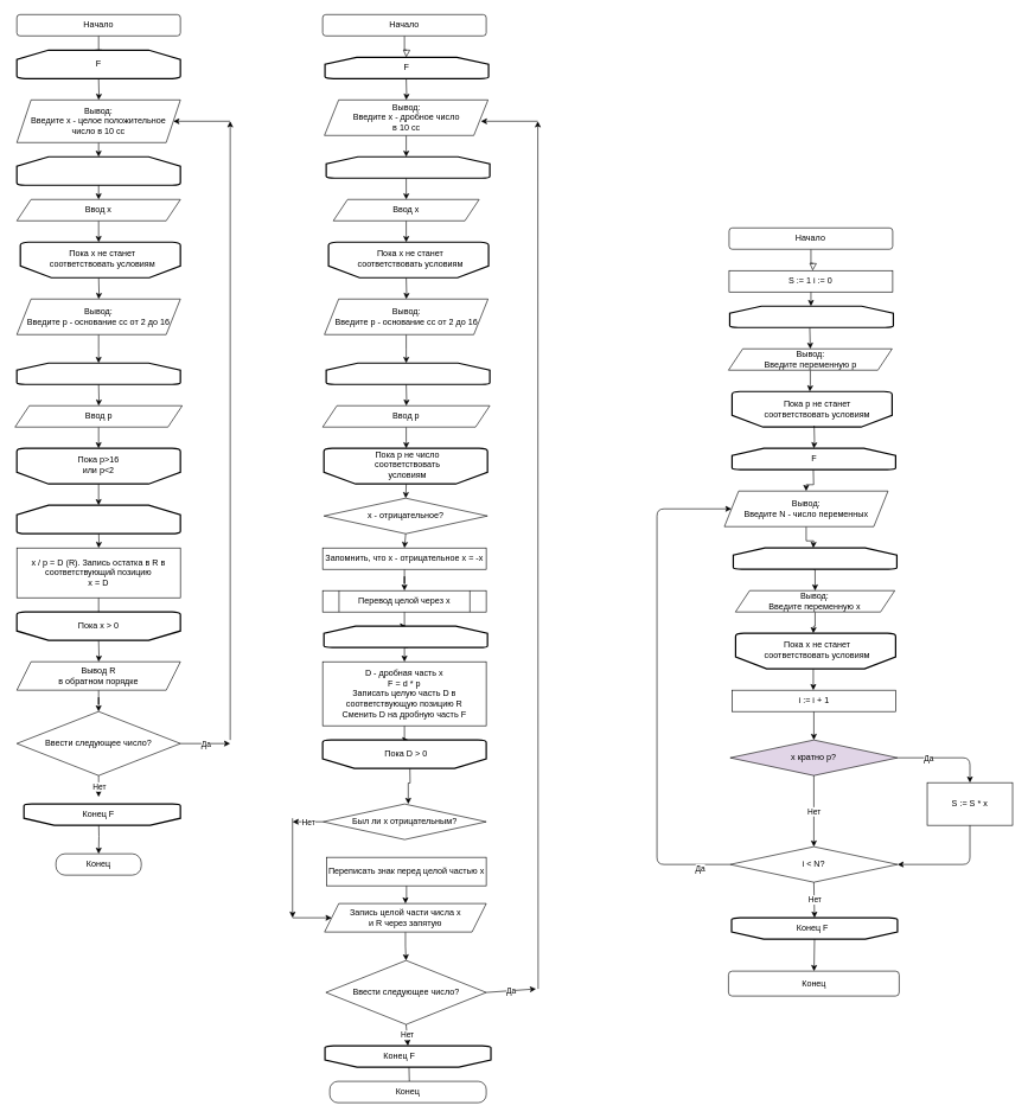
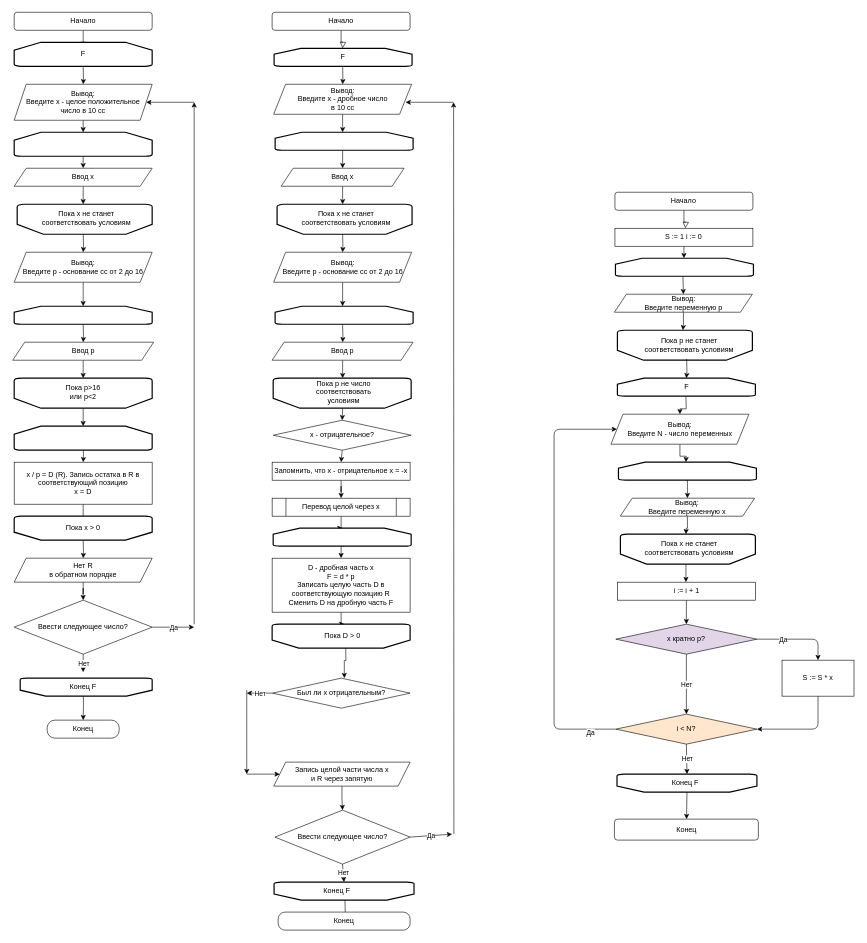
- <mxCell id="22" value="&lt;div&gt;Вывод R&lt;br&gt;&lt;/div&gt;&lt;div&gt;в обратном порядке&lt;br&gt;&lt;/div&gt;" style="shape=parallelogram;perimeter=parallelogramPerimeter;whiteSpace=wrap;html=1;fixedSize=1;" parent="1" vertex="1"><mxGeometry x="23" y="930" width="230" height="40" as="geometry" /></mxCell>
+ <mxCell id="22" value="&lt;div&gt;Нет R&lt;br&gt;&lt;/div&gt;&lt;div&gt;в обратном порядке&lt;br&gt;&lt;/div&gt;" style="shape=parallelogram;perimeter=parallelogramPerimeter;whiteSpace=wrap;html=1;fixedSize=1;" parent="1" vertex="1"><mxGeometry x="23" y="930" width="230" height="40" as="geometry" /></mxCell>
- <mxCell id="127" value="i &amp;lt; N?" style="rhombus;whiteSpace=wrap;html=1;" vertex="1" parent="1"><mxGeometry x="1025.99" y="1190" width="235.18" height="50" as="geometry" /></mxCell>
+ <mxCell id="127" value="i &amp;lt; N?" style="rhombus;whiteSpace=wrap;html=1;fillColor=#ffe6cc;" vertex="1" parent="1"><mxGeometry x="1025.99" y="1190" width="235.18" height="50" as="geometry" /></mxCell>
- <mxCell id="68" value="Переписать знак перед целой частью x" style="rounded=0;whiteSpace=wrap;html=1;" parent="1" vertex="1"><mxGeometry x="458.94" y="1205" width="224.06" height="40" as="geometry" /></mxCell>
- <mxCell id="67" value="" style="edgeStyle=orthogonalEdgeStyle;rounded=0;orthogonalLoop=1;jettySize=auto;html=1;" parent="1" source="68" target="47" edge="1"><mxGeometry relative="1" as="geometry" /></mxCell>
